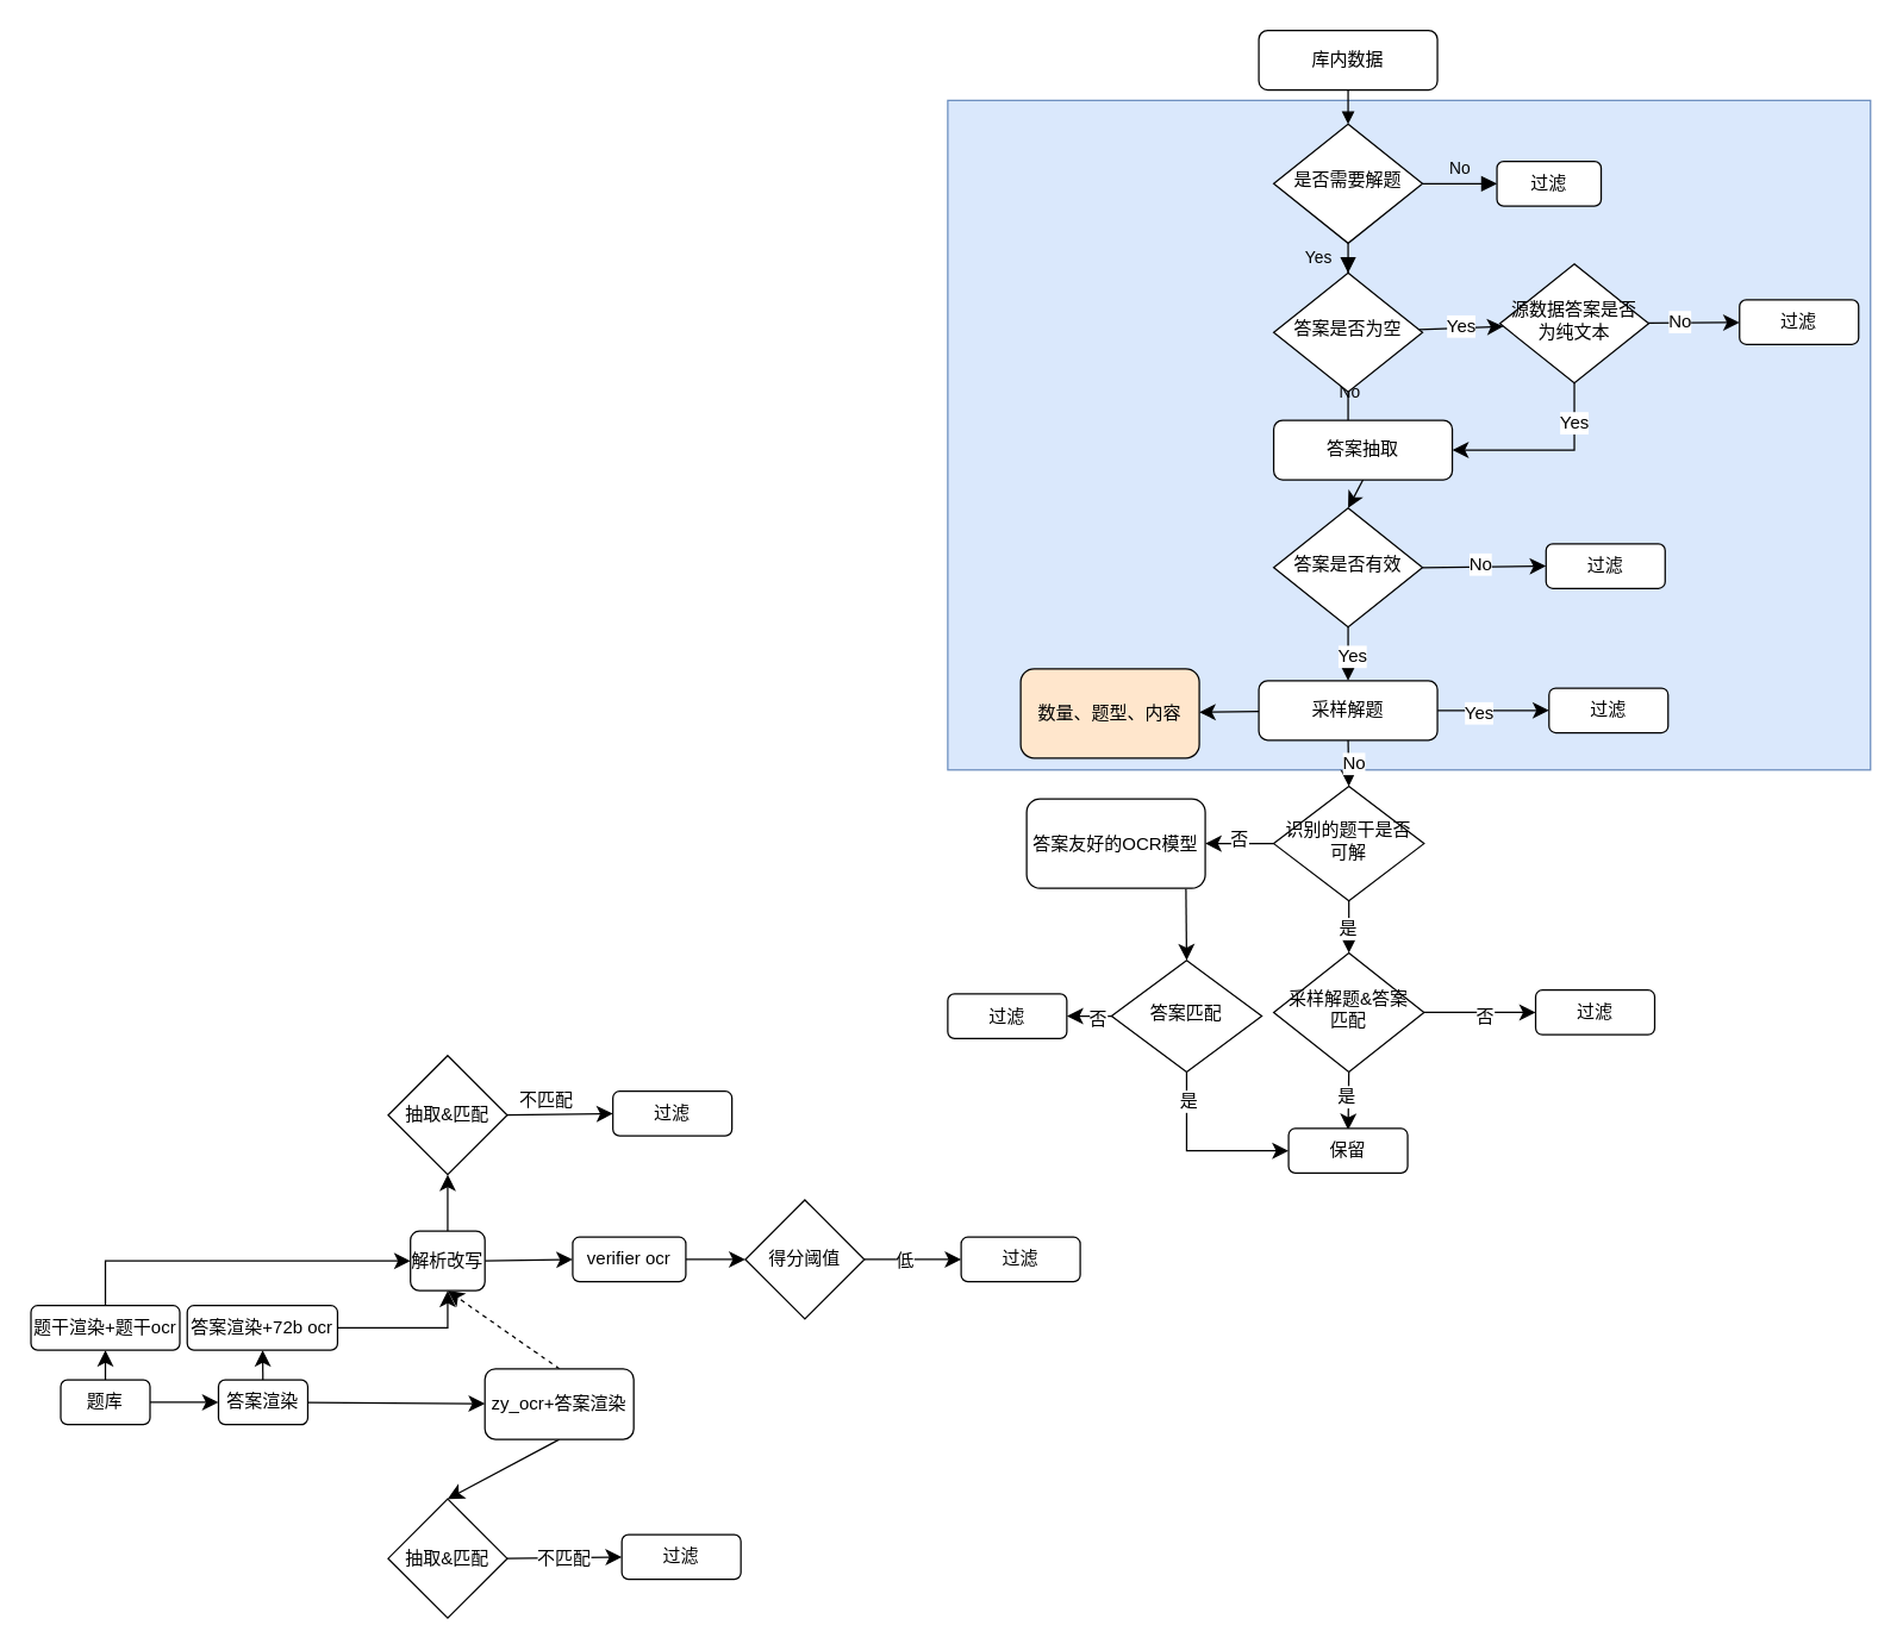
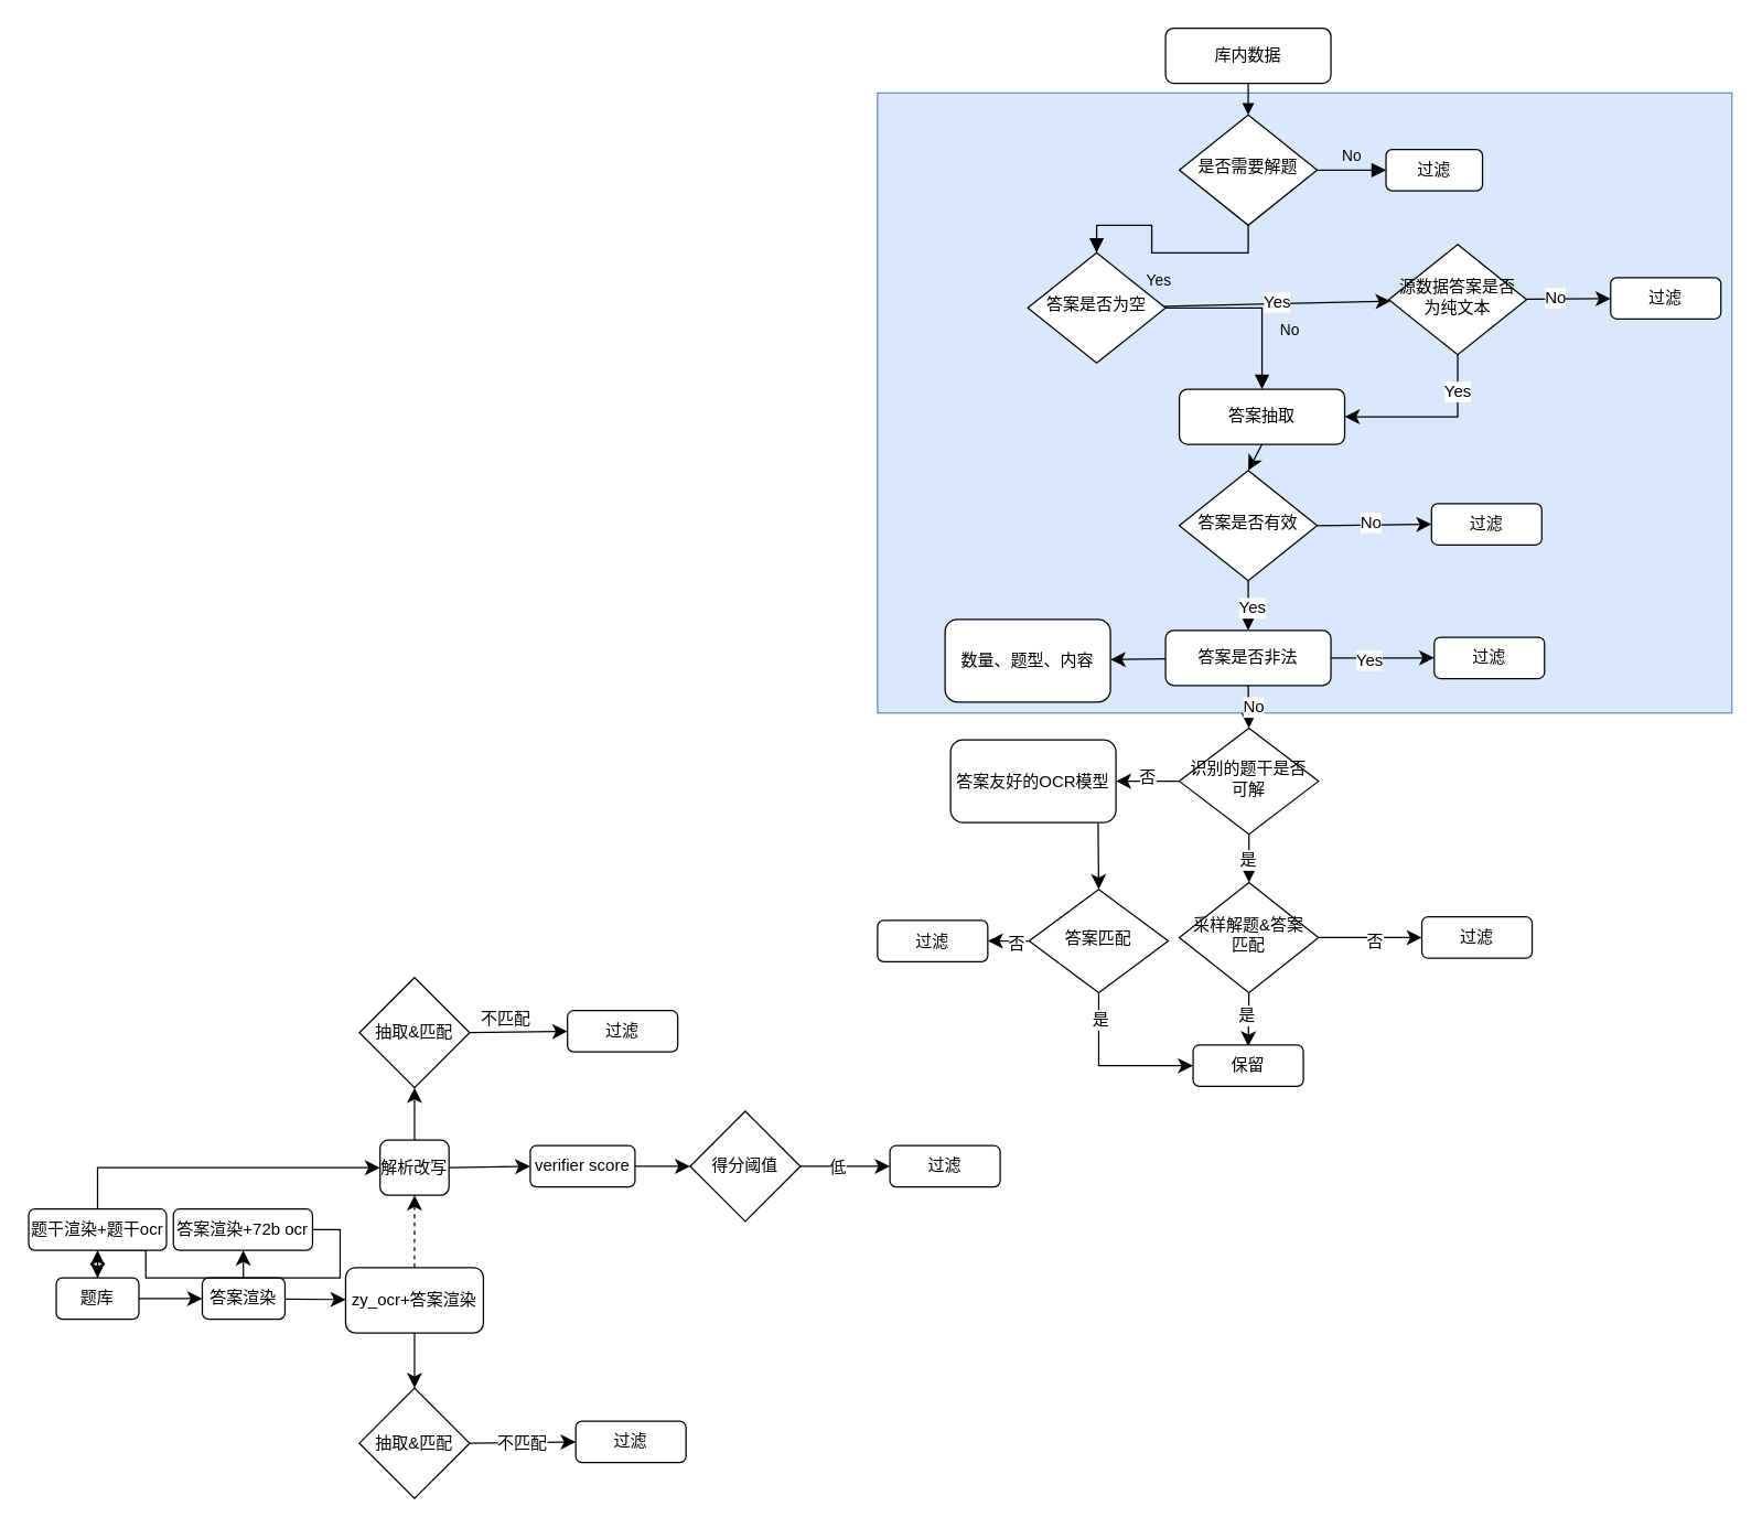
- <mxCell id="12" value="答案是否为空" style="rhombus;whiteSpace=wrap;html=1;shadow=0;fontFamily=Helvetica;fontSize=12;align=center;strokeWidth=1;spacing=6;spacingTop=-4;" parent="1" vertex="1"><mxGeometry x="855" y="183" width="100" height="80" as="geometry" /></mxCell>
+ <mxCell id="12" value="答案是否为空" style="rhombus;whiteSpace=wrap;html=1;shadow=0;fontFamily=Helvetica;fontSize=12;align=center;strokeWidth=1;spacing=6;spacingTop=-4;" parent="1" vertex="1"><mxGeometry x="745" y="183" width="100" height="80" as="geometry" /></mxCell>
- <mxCell id="32" value="采样解题" style="rounded=1;whiteSpace=wrap;html=1;fontSize=12;glass=0;strokeWidth=1;shadow=0;" parent="1" vertex="1"><mxGeometry x="845" y="457" width="120" height="40" as="geometry" /></mxCell>
+ <mxCell id="32" value="答案是否非法" style="rounded=1;whiteSpace=wrap;html=1;fontSize=12;glass=0;strokeWidth=1;shadow=0;" parent="1" vertex="1"><mxGeometry x="845" y="457" width="120" height="40" as="geometry" /></mxCell>
- <mxCell id="34" value="数量、题型、内容" style="whiteSpace=wrap;html=1;rounded=1;glass=0;strokeWidth=1;shadow=0;fillColor=#ffe6cc;" parent="1" vertex="1"><mxGeometry x="685" y="449" width="120" height="60" as="geometry" /></mxCell>
+ <mxCell id="34" value="数量、题型、内容" style="whiteSpace=wrap;html=1;rounded=1;glass=0;strokeWidth=1;shadow=0;" parent="1" vertex="1"><mxGeometry x="685" y="449" width="120" height="60" as="geometry" /></mxCell>
- <mxCell id="71" value="verifier ocr" style="rounded=1;whiteSpace=wrap;html=1;" vertex="1" parent="1"><mxGeometry x="384" y="831" width="76" height="30" as="geometry" /></mxCell>
+ <mxCell id="71" value="verifier score" style="rounded=1;whiteSpace=wrap;html=1;" vertex="1" parent="1"><mxGeometry x="384" y="831" width="76" height="30" as="geometry" /></mxCell>
- <mxCell id="61" style="edgeStyle=orthogonalEdgeStyle;rounded=0;orthogonalLoop=1;jettySize=auto;html=1;exitX=1;exitY=0.5;exitDx=0;exitDy=0;entryX=0.5;entryY=1;entryDx=0;entryDy=0;fontSize=12;startSize=8;endSize=8;" edge="1" parent="1" source="84" target="69"><mxGeometry relative="1" as="geometry" /></mxCell>
+ <mxCell id="61" style="edgeStyle=orthogonalEdgeStyle;rounded=0;orthogonalLoop=1;jettySize=auto;html=1;exitX=1;exitY=0.5;exitDx=0;exitDy=0;fontSize=12;startSize=8;endSize=8;" edge="1" parent="1" source="84" target="57"><mxGeometry relative="1" as="geometry" /></mxCell>
- <mxCell id="64" value="zy_ocr+答案渲染" style="whiteSpace=wrap;html=1;rounded=1;" vertex="1" parent="1"><mxGeometry x="325" y="919.5" width="100" height="47.5" as="geometry" /></mxCell>
+ <mxCell id="64" value="zy_ocr+答案渲染" style="whiteSpace=wrap;html=1;rounded=1;" vertex="1" parent="1"><mxGeometry x="250" y="919.5" width="100" height="47.5" as="geometry" /></mxCell>
